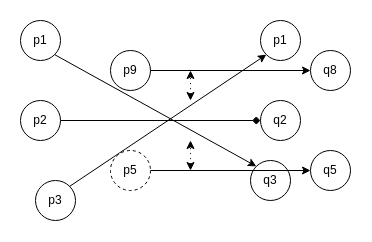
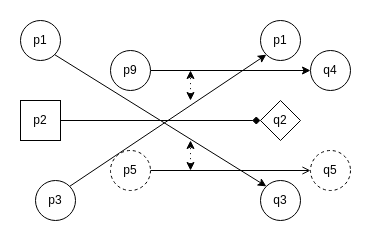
- <mxCell id="16" value="q8" style="ellipse;whiteSpace=wrap;html=1;aspect=fixed;" vertex="1" parent="1"><mxGeometry x="310" y="50" width="40" height="40" as="geometry" /></mxCell>
+ <mxCell id="16" value="q4" style="ellipse;whiteSpace=wrap;html=1;aspect=fixed;" vertex="1" parent="1"><mxGeometry x="310" y="50" width="40" height="40" as="geometry" /></mxCell>
- <mxCell id="3" value="p2" style="ellipse;whiteSpace=wrap;html=1;aspect=fixed;" parent="1" vertex="1"><mxGeometry x="20" y="100" width="40" height="40" as="geometry" /></mxCell>
+ <mxCell id="3" value="p2" style="whiteSpace=wrap;html=1;aspect=fixed;rounded=0;" parent="1" vertex="1"><mxGeometry x="20" y="100" width="40" height="40" as="geometry" /></mxCell>
- <mxCell id="4" value="q2" style="ellipse;whiteSpace=wrap;html=1;aspect=fixed;" vertex="1" parent="1"><mxGeometry x="260" y="100" width="40" height="40" as="geometry" /></mxCell>
+ <mxCell id="4" value="q2" style="rhombus;whiteSpace=wrap;html=1;aspect=fixed;" vertex="1" parent="1"><mxGeometry x="260" y="100" width="40" height="40" as="geometry" /></mxCell>
- <mxCell id="11" style="edgeStyle=orthogonalEdgeStyle;rounded=0;orthogonalLoop=1;jettySize=auto;html=1;entryX=0;entryY=0.5;entryDx=0;entryDy=0;" edge="1" parent="1" source="12" target="13"><mxGeometry relative="1" as="geometry" /></mxCell>
+ <mxCell id="11" style="edgeStyle=orthogonalEdgeStyle;rounded=0;orthogonalLoop=1;jettySize=auto;html=1;entryX=0;entryY=0.5;entryDx=0;entryDy=0;endArrow=open;" edge="1" parent="1" source="12" target="13"><mxGeometry relative="1" as="geometry" /></mxCell>
- <mxCell id="13" value="q5" style="ellipse;whiteSpace=wrap;html=1;aspect=fixed;" vertex="1" parent="1"><mxGeometry x="310" y="150" width="40" height="40" as="geometry" /></mxCell>
+ <mxCell id="13" value="q5" style="ellipse;whiteSpace=wrap;html=1;aspect=fixed;dashed=1;" vertex="1" parent="1"><mxGeometry x="310" y="150" width="40" height="40" as="geometry" /></mxCell>
- <mxCell id="7" value="q3" style="ellipse;whiteSpace=wrap;html=1;aspect=fixed;" vertex="1" parent="1"><mxGeometry x="250" y="160" width="40" height="40" as="geometry" /></mxCell>
+ <mxCell id="7" value="q3" style="ellipse;whiteSpace=wrap;html=1;aspect=fixed;" vertex="1" parent="1"><mxGeometry x="260" y="180" width="40" height="40" as="geometry" /></mxCell>
